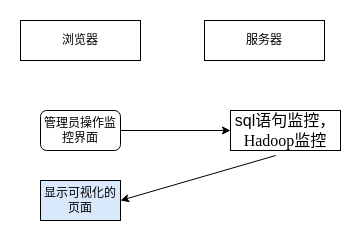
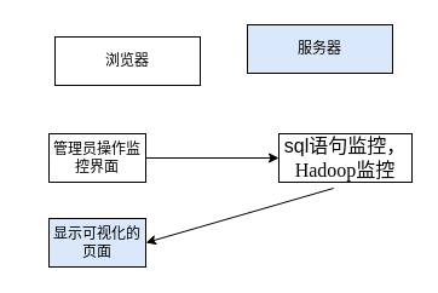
- <mxCell id="2" value="浏览器" style="rounded=0;whiteSpace=wrap;html=1;" vertex="1" parent="1"><mxGeometry x="20" y="20" width="120" height="40" as="geometry" /></mxCell>
+ <mxCell id="2" value="浏览器" style="rounded=0;whiteSpace=wrap;html=1;" vertex="1" parent="1"><mxGeometry x="45" y="30" width="120" height="40" as="geometry" /></mxCell>
- <mxCell id="3" value="服务器" style="rounded=0;whiteSpace=wrap;html=1;" vertex="1" parent="1"><mxGeometry x="204" y="20" width="120" height="40" as="geometry" /></mxCell>
+ <mxCell id="3" value="服务器" style="rounded=0;whiteSpace=wrap;html=1;fillColor=#dae8fc;" vertex="1" parent="1"><mxGeometry x="204" y="20" width="120" height="40" as="geometry" /></mxCell>
- <mxCell id="4" value="管理员操作监控界面" style="whiteSpace=wrap;html=1;rounded=1;" vertex="1" parent="1"><mxGeometry x="40" y="110" width="80" height="40" as="geometry" /></mxCell>
+ <mxCell id="4" value="管理员操作监控界面" style="rounded=0;whiteSpace=wrap;html=1;" vertex="1" parent="1"><mxGeometry x="40" y="110" width="80" height="40" as="geometry" /></mxCell>
